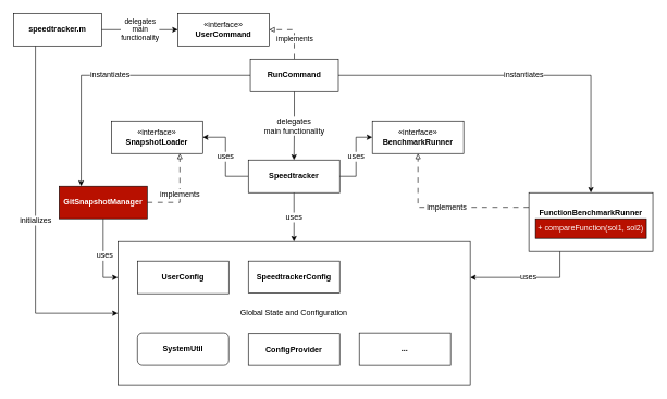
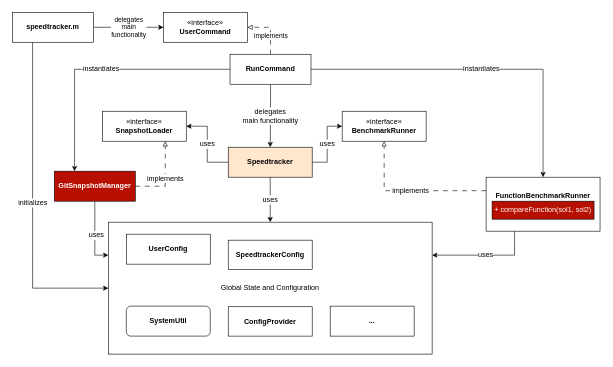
- <mxCell id="6" value="&lt;b&gt;Speedtracker&lt;/b&gt;" style="html=1;whiteSpace=wrap;" parent="1" vertex="1"><mxGeometry x="380" y="245" width="140" height="50" as="geometry" /></mxCell>
+ <mxCell id="6" value="&lt;b&gt;Speedtracker&lt;/b&gt;" style="html=1;whiteSpace=wrap;fillColor=#ffe6cc;" parent="1" vertex="1"><mxGeometry x="380" y="245" width="140" height="50" as="geometry" /></mxCell>
- <mxCell id="13" value="&lt;b&gt;UserConfig&lt;/b&gt;" style="html=1;whiteSpace=wrap;" parent="1" vertex="1"><mxGeometry x="210" y="400" width="140" height="50" as="geometry" /></mxCell>
+ <mxCell id="13" value="&lt;b&gt;UserConfig&lt;/b&gt;" style="html=1;whiteSpace=wrap;" parent="1" vertex="1"><mxGeometry x="210" y="390" width="140" height="50" as="geometry" /></mxCell>
